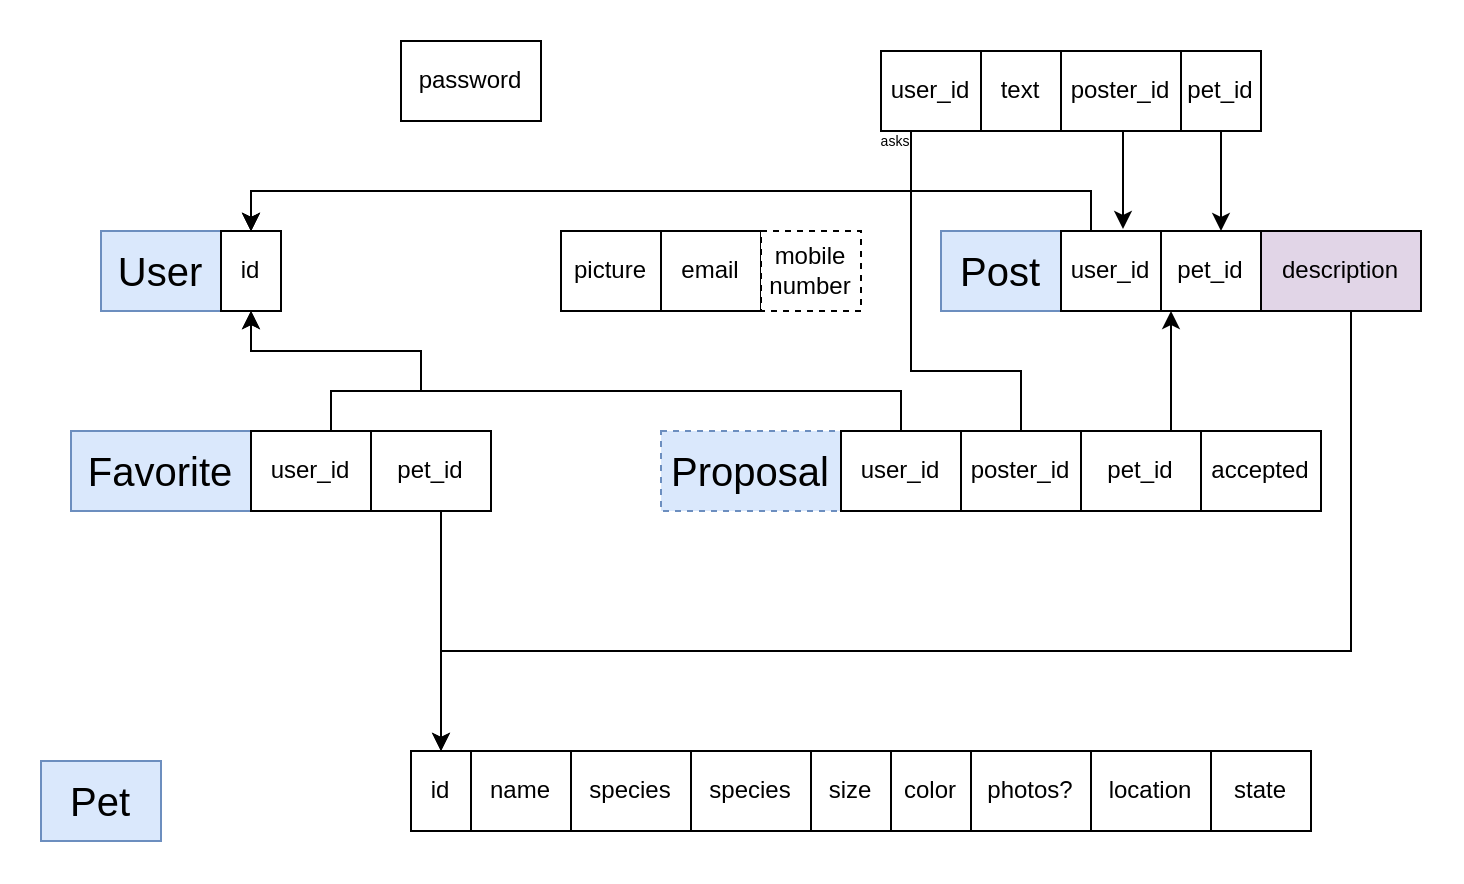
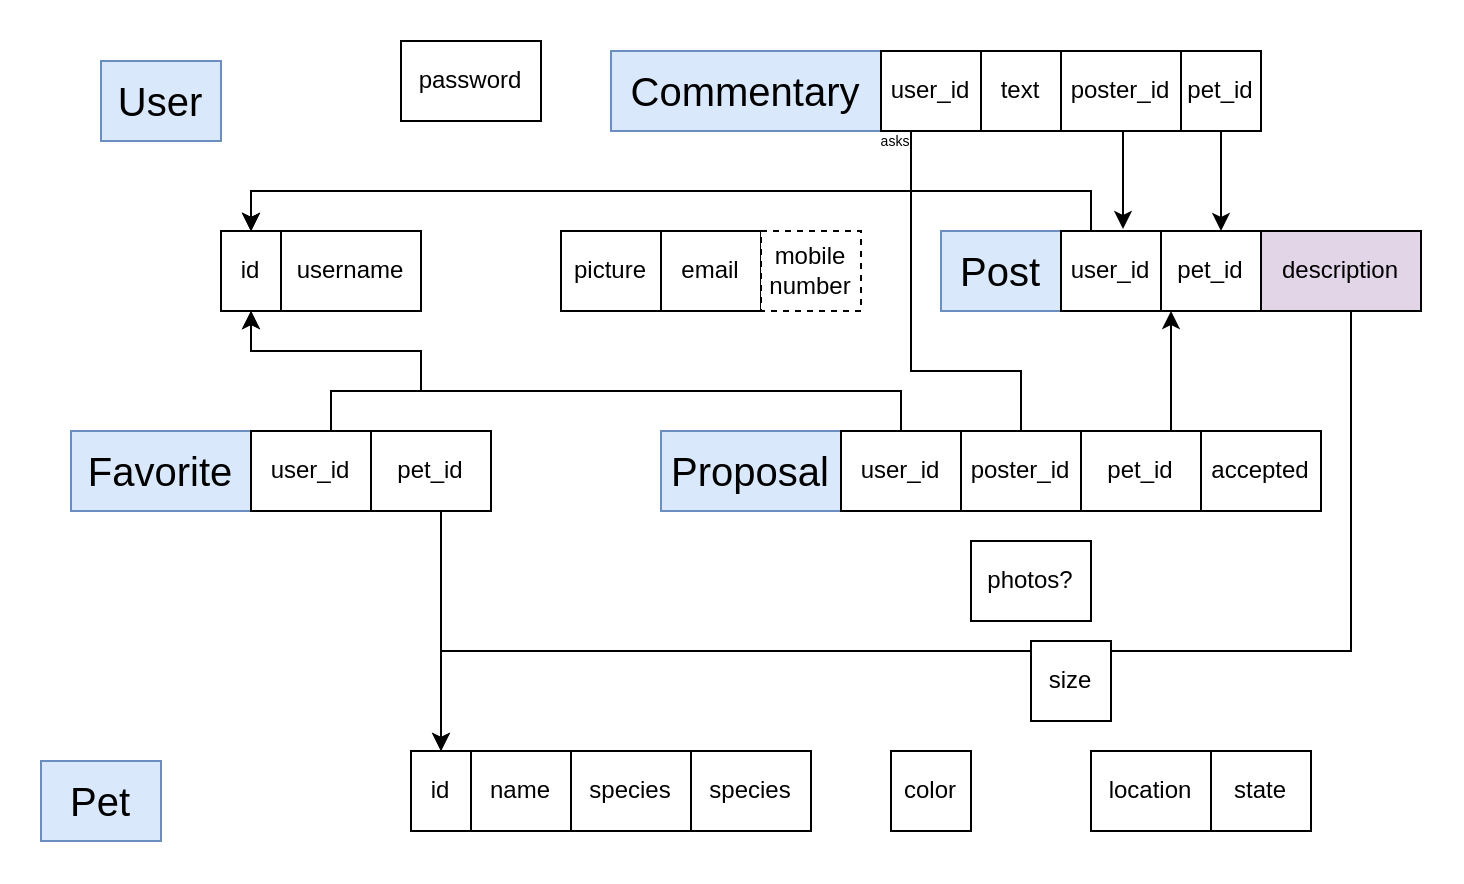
+ <mxCell id="35" value="Commentary" style="rounded=0;whiteSpace=wrap;html=1;fillColor=#dae8fc;strokeColor=#6c8ebf;fontSize=20;" vertex="1" parent="1"><mxGeometry x="305" y="25" width="135" height="40" as="geometry" /></mxCell>
- <mxCell id="2" value="User" style="rounded=0;whiteSpace=wrap;html=1;fillColor=#dae8fc;strokeColor=#6c8ebf;fontSize=20;" vertex="1" parent="1"><mxGeometry x="50" y="115" width="60" height="40" as="geometry" /></mxCell>
+ <mxCell id="2" value="User" style="rounded=0;whiteSpace=wrap;html=1;fillColor=#dae8fc;strokeColor=#6c8ebf;fontSize=20;" vertex="1" parent="1"><mxGeometry x="50" y="30" width="60" height="40" as="geometry" /></mxCell>
+ <mxCell id="3" value="username" style="rounded=0;whiteSpace=wrap;html=1;" vertex="1" parent="1"><mxGeometry x="140" y="115" width="70" height="40" as="geometry" /></mxCell>
- <mxCell id="27" value="Proposal" style="rounded=0;whiteSpace=wrap;html=1;fillColor=#dae8fc;strokeColor=#6c8ebf;fontSize=20;dashed=1;" vertex="1" parent="1"><mxGeometry x="330" y="215" width="90" height="40" as="geometry" /></mxCell>
+ <mxCell id="27" value="Proposal" style="rounded=0;whiteSpace=wrap;html=1;fillColor=#dae8fc;strokeColor=#6c8ebf;fontSize=20;" vertex="1" parent="1"><mxGeometry x="330" y="215" width="90" height="40" as="geometry" /></mxCell>
- <mxCell id="22" value="size" style="rounded=0;whiteSpace=wrap;html=1;" vertex="1" parent="1"><mxGeometry x="405" y="375" width="40" height="40" as="geometry" /></mxCell>
+ <mxCell id="22" value="size" style="rounded=0;whiteSpace=wrap;html=1;" vertex="1" parent="1"><mxGeometry x="515" y="320" width="40" height="40" as="geometry" /></mxCell>
- <mxCell id="24" value="photos?" style="rounded=0;whiteSpace=wrap;html=1;" vertex="1" parent="1"><mxGeometry x="485" y="375" width="60" height="40" as="geometry" /></mxCell>
+ <mxCell id="24" value="photos?" style="rounded=0;whiteSpace=wrap;html=1;" vertex="1" parent="1"><mxGeometry x="485" y="270" width="60" height="40" as="geometry" /></mxCell>
